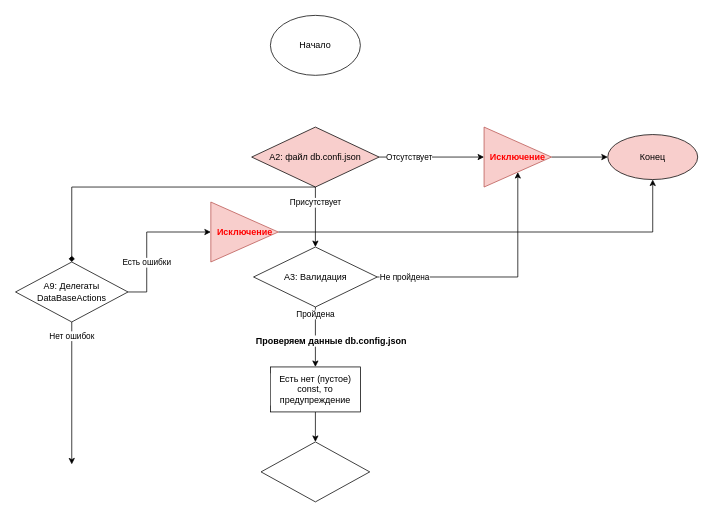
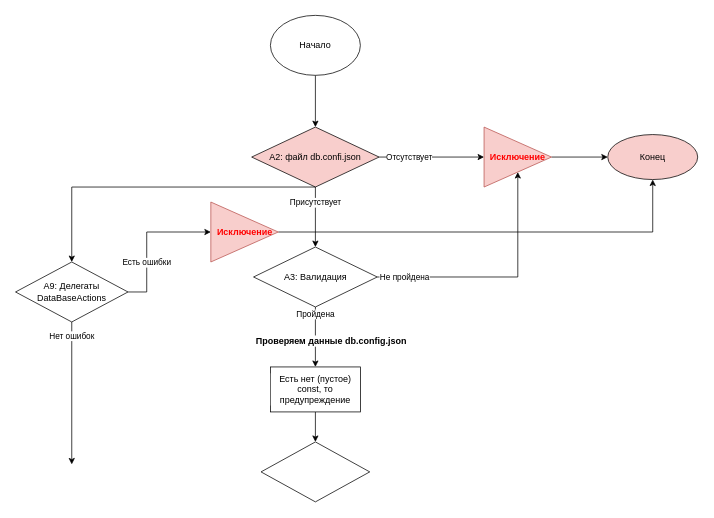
+ <mxCell id="2" value="" style="edgeStyle=orthogonalEdgeStyle;rounded=0;orthogonalLoop=1;jettySize=auto;html=1;" parent="1" source="4" target="9" edge="1"><mxGeometry relative="1" as="geometry" /></mxCell>
- <mxCell id="22" value="" style="endArrow=diamond;html=1;rounded=0;fontColor=#000000;entryX=0.5;entryY=0;entryDx=0;entryDy=0;exitX=0.5;exitY=1;exitDx=0;exitDy=0;" parent="1" source="9" target="6" edge="1"><mxGeometry width="50" height="50" relative="1" as="geometry"><mxPoint x="415" y="299" as="sourcePoint" /><mxPoint x="220" y="259" as="targetPoint" /><Array as="points"><mxPoint x="95" y="249" /></Array></mxGeometry></mxCell>
+ <mxCell id="22" value="" style="endArrow=classic;html=1;rounded=0;fontColor=#000000;entryX=0.5;entryY=0;entryDx=0;entryDy=0;exitX=0.5;exitY=1;exitDx=0;exitDy=0;" parent="1" source="9" target="6" edge="1"><mxGeometry width="50" height="50" relative="1" as="geometry"><mxPoint x="415" y="299" as="sourcePoint" /><mxPoint x="220" y="259" as="targetPoint" /><Array as="points"><mxPoint x="95" y="249" /></Array></mxGeometry></mxCell>
